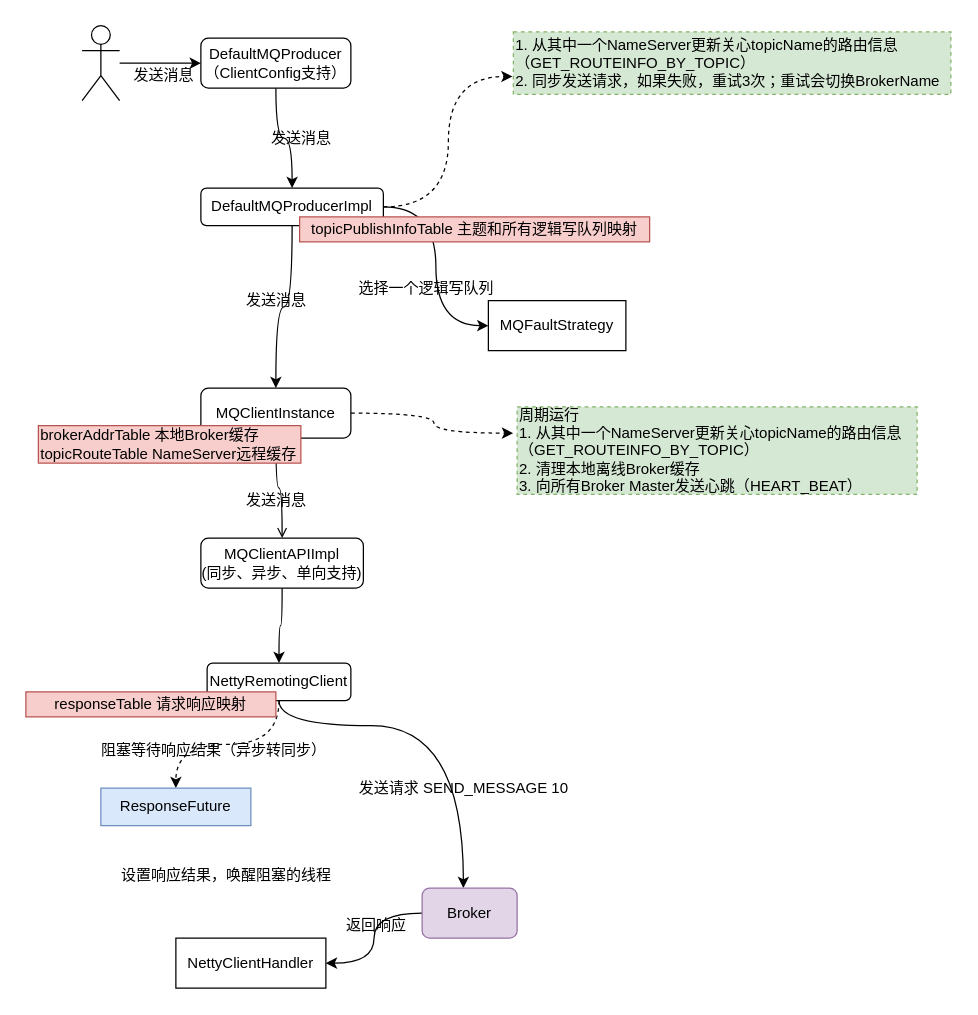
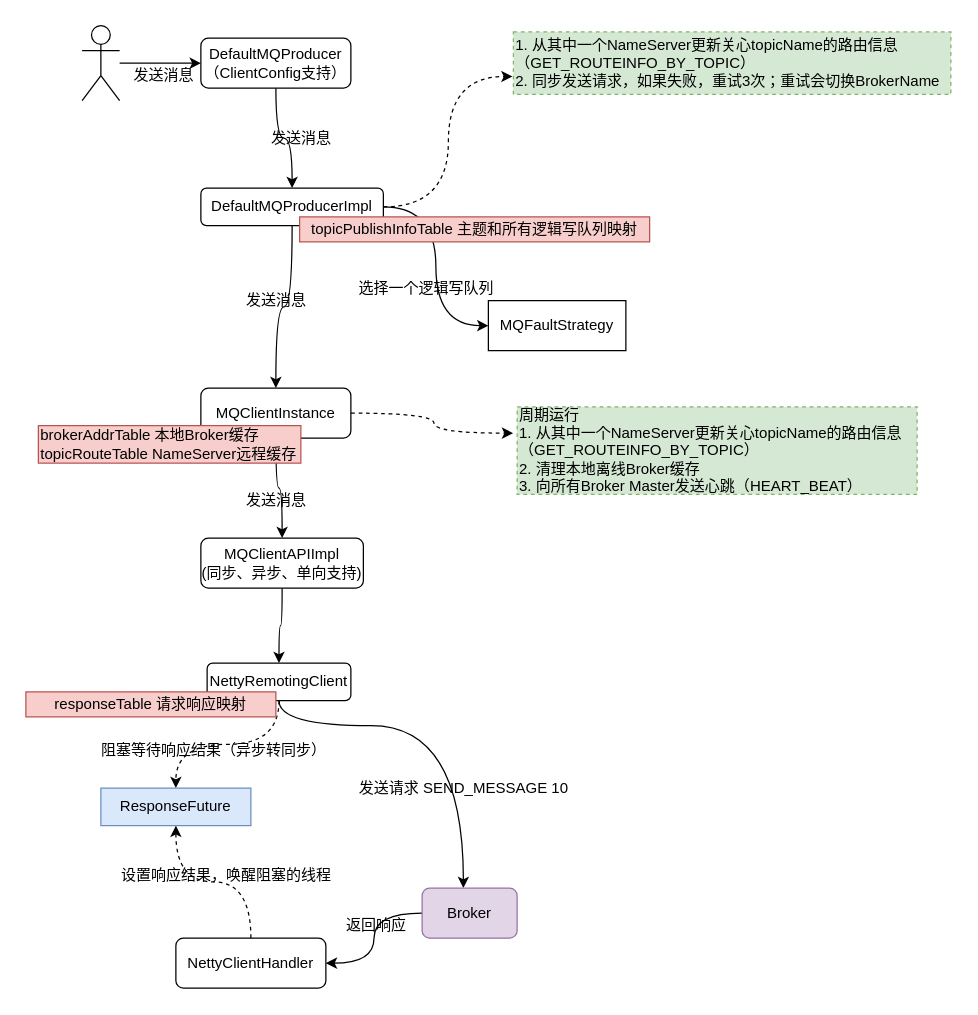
- <mxCell id="9" style="edgeStyle=orthogonalEdgeStyle;curved=1;rounded=0;orthogonalLoop=1;jettySize=auto;html=1;endArrow=open;" parent="1" source="10" target="23" edge="1"><mxGeometry relative="1" as="geometry" /></mxCell>
+ <mxCell id="9" style="edgeStyle=orthogonalEdgeStyle;curved=1;rounded=0;orthogonalLoop=1;jettySize=auto;html=1;" parent="1" source="10" target="23" edge="1"><mxGeometry relative="1" as="geometry" /></mxCell>
+ <mxCell id="34" style="edgeStyle=orthogonalEdgeStyle;curved=1;rounded=0;orthogonalLoop=1;jettySize=auto;html=1;dashed=1;" edge="1" parent="1" source="35" target="29"><mxGeometry relative="1" as="geometry" /></mxCell>
- <mxCell id="35" value="NettyClientHandler" style="whiteSpace=wrap;html=1;rounded=0;" vertex="1" parent="1"><mxGeometry x="140" y="750" width="120" height="40" as="geometry" /></mxCell>
+ <mxCell id="35" value="NettyClientHandler" style="rounded=1;whiteSpace=wrap;html=1;" vertex="1" parent="1"><mxGeometry x="140" y="750" width="120" height="40" as="geometry" /></mxCell>
